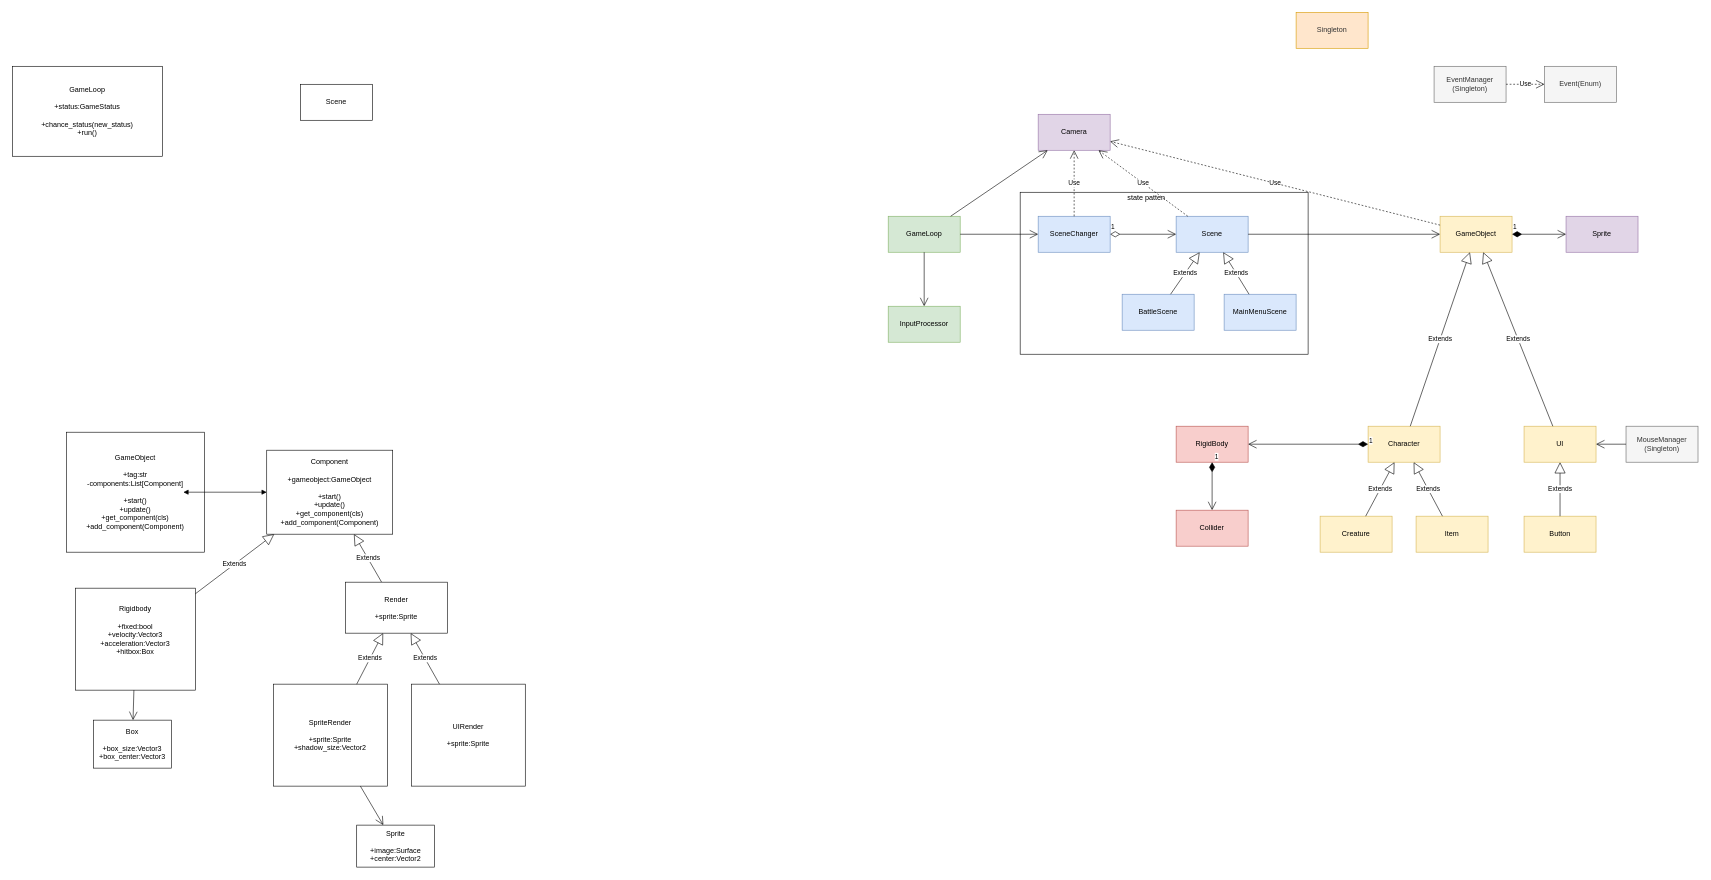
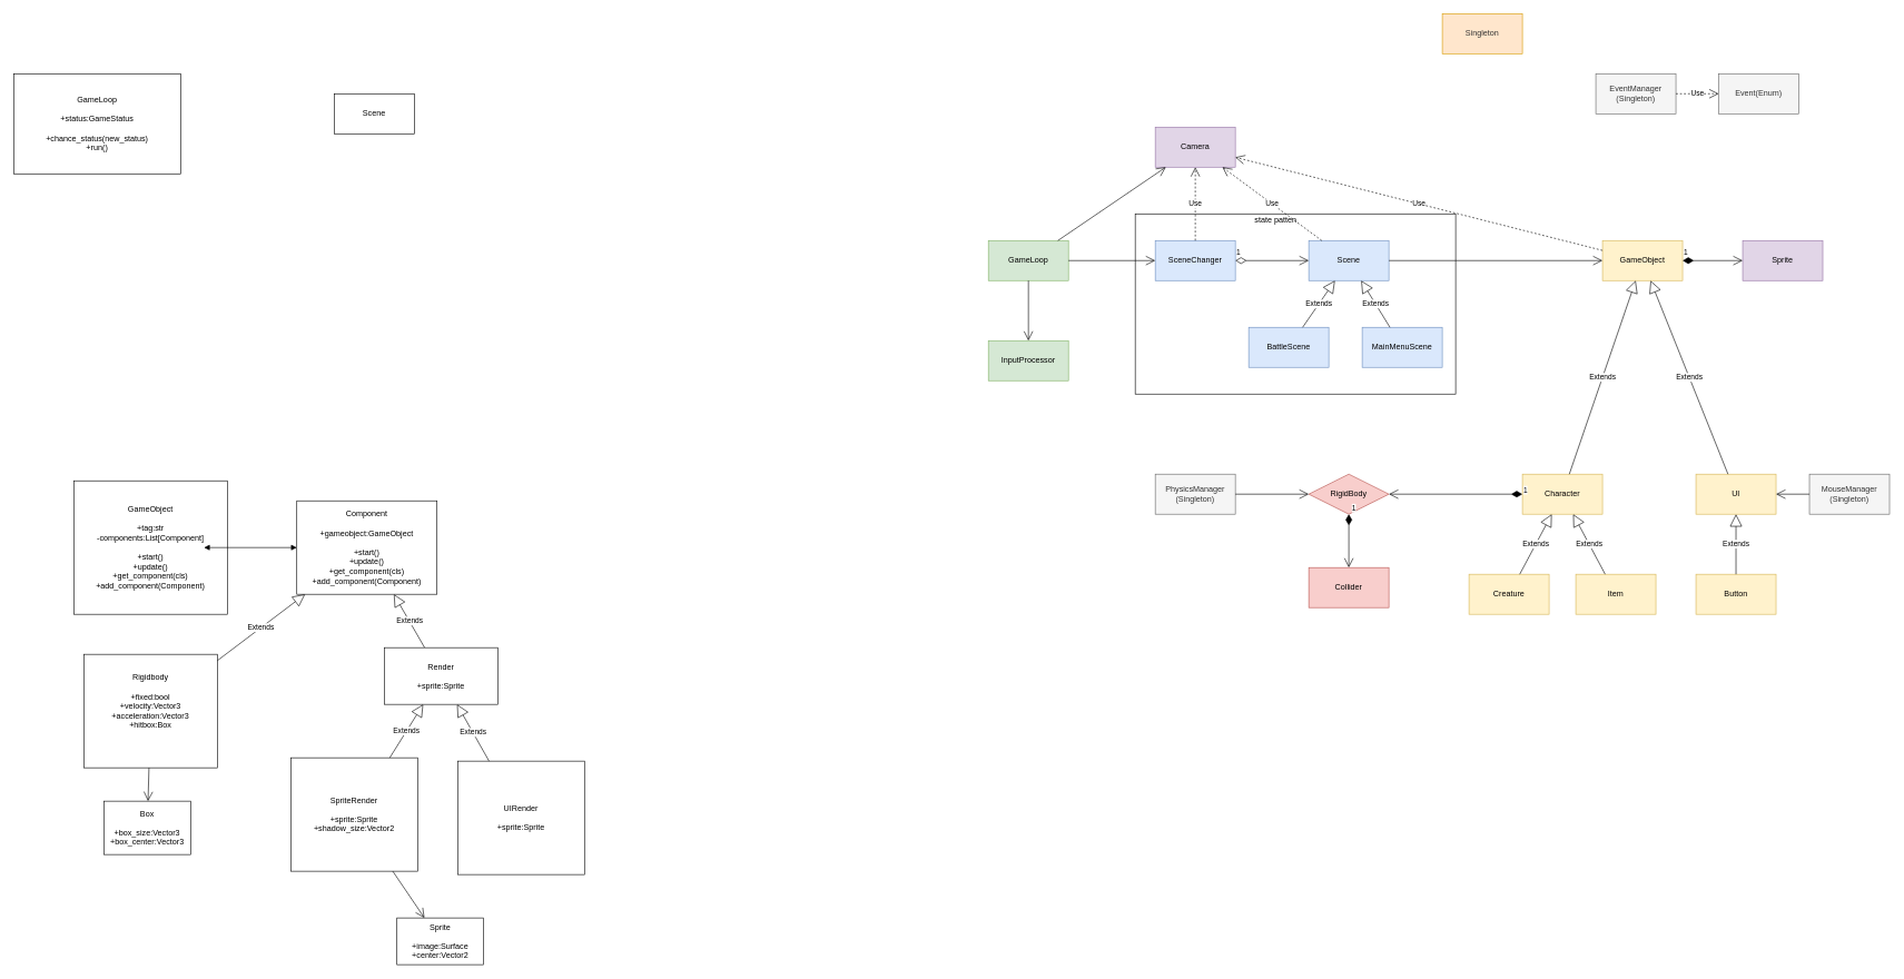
+ <mxCell id="7" value="PhysicsManager&lt;br&gt;(Singleton)" style="whiteSpace=wrap;html=1;fillColor=#f5f5f5;strokeColor=#666666;fontColor=#333333;" parent="1" vertex="1"><mxGeometry x="1730" y="710" width="120" height="60" as="geometry" /></mxCell>
+ <mxCell id="49" value="" style="endArrow=open;endFill=1;endSize=12;html=1;strokeColor=#000000;" edge="1" parent="1" source="7" target="45"><mxGeometry width="160" relative="1" as="geometry"><mxPoint x="1530" y="720" as="sourcePoint" /><mxPoint x="1690" y="720" as="targetPoint" /></mxGeometry></mxCell>
- <mxCell id="45" value="RigidBody" style="whiteSpace=wrap;html=1;fillColor=#f8cecc;strokeColor=#b85450;" vertex="1" parent="1"><mxGeometry x="1960" y="710" width="120" height="60" as="geometry" /></mxCell>
+ <mxCell id="45" value="RigidBody" style="rhombus;whiteSpace=wrap;html=1;fillColor=#f8cecc;strokeColor=#b85450;" vertex="1" parent="1"><mxGeometry x="1960" y="710" width="120" height="60" as="geometry" /></mxCell>
- <mxCell id="13" value="SpriteRender&lt;br&gt;&lt;br&gt;+sprite:Sprite&lt;br&gt;+shadow_size:Vector2" style="whiteSpace=wrap;html=1;" parent="1" vertex="1"><mxGeometry x="455" y="1140" width="190" height="170" as="geometry" /></mxCell>
+ <mxCell id="13" value="SpriteRender&lt;br&gt;&lt;br&gt;+sprite:Sprite&lt;br&gt;+shadow_size:Vector2" style="whiteSpace=wrap;html=1;" parent="1" vertex="1"><mxGeometry x="435" y="1135" width="190" height="170" as="geometry" /></mxCell>
